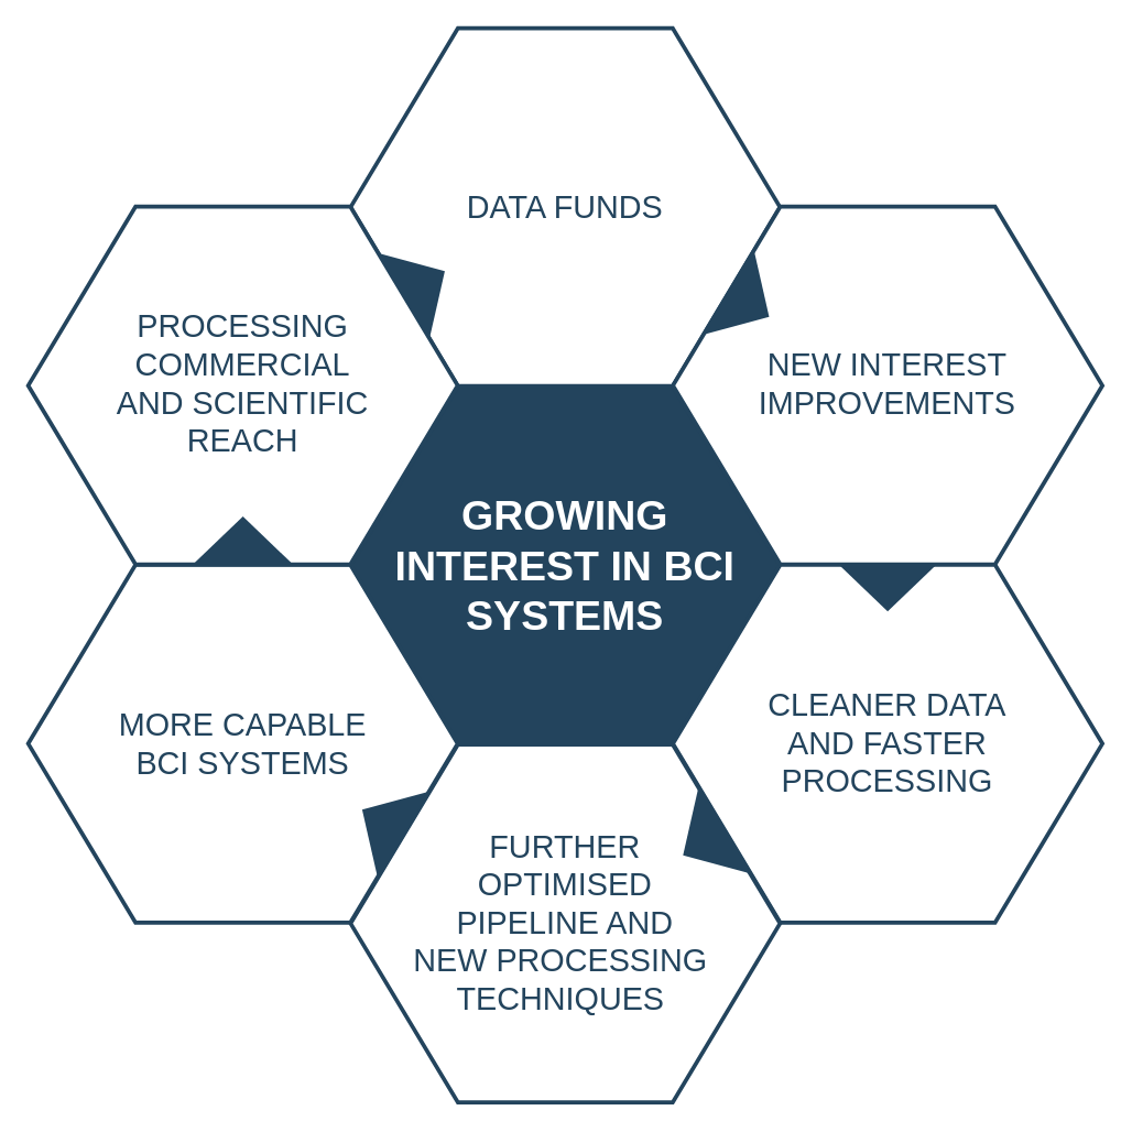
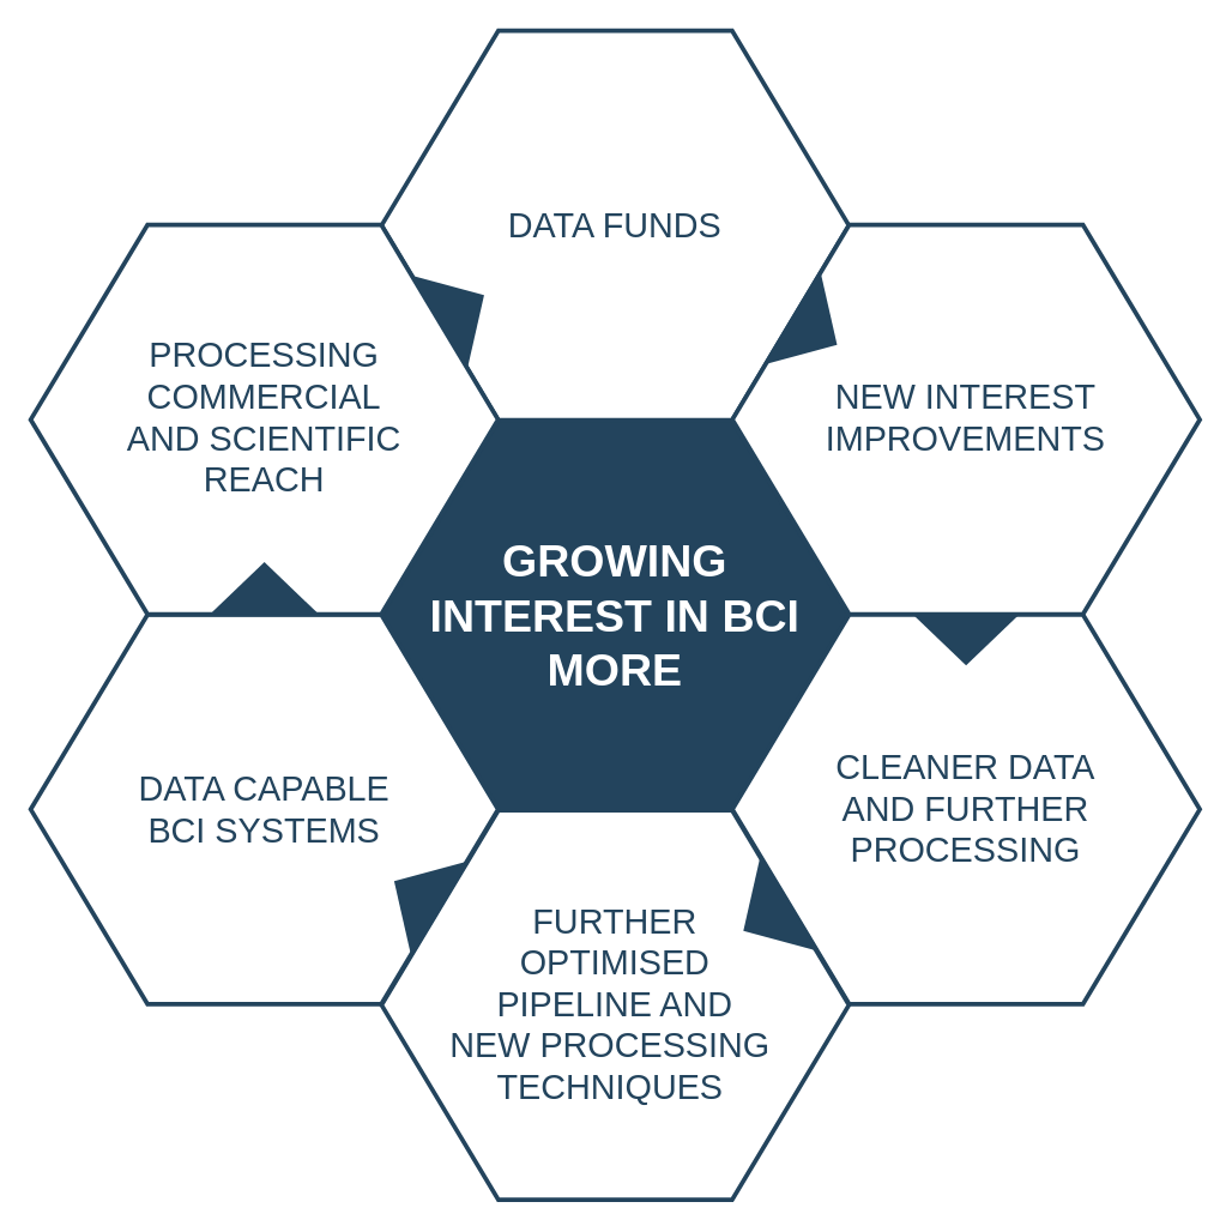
- <mxCell id="2" value="&lt;font color=&quot;#ffffff&quot;&gt;&lt;span style=&quot;font-size: 30px;&quot;&gt;&lt;b&gt;GROWING &lt;br&gt;INTEREST IN BCI&lt;br&gt;SYSTEMS&lt;/b&gt;&lt;/span&gt;&lt;/font&gt;" style="shape=hexagon;perimeter=hexagonPerimeter2;whiteSpace=wrap;html=1;shadow=0;labelBackgroundColor=none;strokeColor=#23445D;fillColor=#23445D;gradientColor=none;fontFamily=Helvetica;fontSize=23;fontColor=#23445d;align=center;strokeWidth=3;" parent="1" vertex="1"><mxGeometry x="254.079" y="280.132" width="311.842" height="259.868" as="geometry" /></mxCell>
+ <mxCell id="2" value="&lt;font color=&quot;#ffffff&quot;&gt;&lt;span style=&quot;font-size: 30px;&quot;&gt;&lt;b&gt;GROWING &lt;br&gt;INTEREST IN BCI&lt;br&gt;MORE&lt;/b&gt;&lt;/span&gt;&lt;/font&gt;" style="shape=hexagon;perimeter=hexagonPerimeter2;whiteSpace=wrap;html=1;shadow=0;labelBackgroundColor=none;strokeColor=#23445D;fillColor=#23445D;gradientColor=none;fontFamily=Helvetica;fontSize=23;fontColor=#23445d;align=center;strokeWidth=3;" parent="1" vertex="1"><mxGeometry x="254.079" y="280.132" width="311.842" height="259.868" as="geometry" /></mxCell>
- <mxCell id="8" value="&lt;font style=&quot;font-size: 23px&quot;&gt;MORE CAPABLE&lt;br&gt;BCI SYSTEMS&lt;/font&gt;" style="shape=hexagon;perimeter=hexagonPerimeter2;whiteSpace=wrap;html=1;shadow=0;labelBackgroundColor=none;strokeColor=#23445D;fillColor=#FFFFFF;gradientColor=none;fontFamily=Helvetica;fontSize=23;fontColor=#23445d;align=center;strokeWidth=3;" parent="1" vertex="1"><mxGeometry x="20" y="409.599" width="311.842" height="259.868" as="geometry" /></mxCell>
+ <mxCell id="8" value="&lt;font style=&quot;font-size: 23px&quot;&gt;DATA CAPABLE&lt;br&gt;BCI SYSTEMS&lt;/font&gt;" style="shape=hexagon;perimeter=hexagonPerimeter2;whiteSpace=wrap;html=1;shadow=0;labelBackgroundColor=none;strokeColor=#23445D;fillColor=#FFFFFF;gradientColor=none;fontFamily=Helvetica;fontSize=23;fontColor=#23445d;align=center;strokeWidth=3;" parent="1" vertex="1"><mxGeometry x="20" y="409.599" width="311.842" height="259.868" as="geometry" /></mxCell>
- <mxCell id="6" value="CLEANER DATA&lt;br&gt;AND FASTER&lt;br&gt;PROCESSING" style="shape=hexagon;perimeter=hexagonPerimeter2;whiteSpace=wrap;html=1;shadow=0;labelBackgroundColor=none;strokeColor=#23445D;fillColor=#FFFFFF;gradientColor=none;fontFamily=Helvetica;fontSize=23;fontColor=#23445d;align=center;strokeWidth=3;" parent="1" vertex="1"><mxGeometry x="488.158" y="409.599" width="311.842" height="259.868" as="geometry" /></mxCell>
+ <mxCell id="6" value="CLEANER DATA&lt;br&gt;AND FURTHER&lt;br&gt;PROCESSING" style="shape=hexagon;perimeter=hexagonPerimeter2;whiteSpace=wrap;html=1;shadow=0;labelBackgroundColor=none;strokeColor=#23445D;fillColor=#FFFFFF;gradientColor=none;fontFamily=Helvetica;fontSize=23;fontColor=#23445d;align=center;strokeWidth=3;" parent="1" vertex="1"><mxGeometry x="488.158" y="409.599" width="311.842" height="259.868" as="geometry" /></mxCell>
